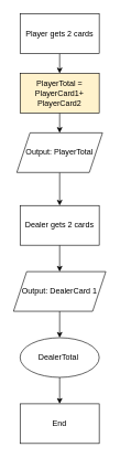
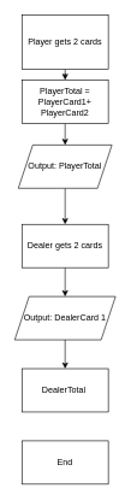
- <mxCell id="3" value="Player gets 2 cards" style="whiteSpace=wrap;html=1;rounded=0;" parent="1" vertex="1"><mxGeometry x="30" y="20" width="120" height="60" as="geometry" /></mxCell>
+ <mxCell id="3" value="Player gets 2 cards" style="whiteSpace=wrap;html=1;rounded=0;" parent="1" vertex="1"><mxGeometry x="30" y="20" width="120" height="75" as="geometry" /></mxCell>
- <mxCell id="7" value="PlayerTotal = PlayerCard1+ PlayerCard2" style="whiteSpace=wrap;html=1;rounded=0;fillColor=#fff2cc;" parent="1" vertex="1"><mxGeometry x="30" y="110" width="120" height="60" as="geometry" /></mxCell>
+ <mxCell id="7" value="PlayerTotal = PlayerCard1+ PlayerCard2" style="whiteSpace=wrap;html=1;rounded=0;" parent="1" vertex="1"><mxGeometry x="30" y="110" width="120" height="60" as="geometry" /></mxCell>
- <mxCell id="13" value="DealerTotal&amp;nbsp;" style="ellipse;whiteSpace=wrap;html=1;" parent="1" vertex="1"><mxGeometry x="30" y="510" width="120" height="60" as="geometry" /></mxCell>
+ <mxCell id="13" value="DealerTotal&amp;nbsp;" style="whiteSpace=wrap;html=1;rounded=0;" parent="1" vertex="1"><mxGeometry x="30" y="510" width="120" height="60" as="geometry" /></mxCell>
- <mxCell id="12" value="" style="edgeStyle=orthogonalEdgeStyle;html=1;" parent="1" source="13" target="14" edge="1"><mxGeometry relative="1" as="geometry" /></mxCell>
